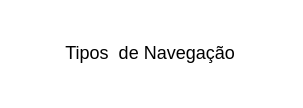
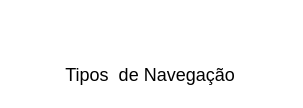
- <mxCell id="2" value="Tipos&amp;nbsp; de Navegação" style="text;html=1;align=center;verticalAlign=middle;whiteSpace=wrap;rounded=0;" vertex="1" parent="1"><mxGeometry x="20" y="20" width="160" height="30" as="geometry" /></mxCell>
+ <mxCell id="2" value="Tipos&amp;nbsp; de Navegação" style="text;html=1;align=center;verticalAlign=middle;whiteSpace=wrap;rounded=0;" vertex="1" parent="1"><mxGeometry x="20" y="35" width="160" height="30" as="geometry" /></mxCell>
